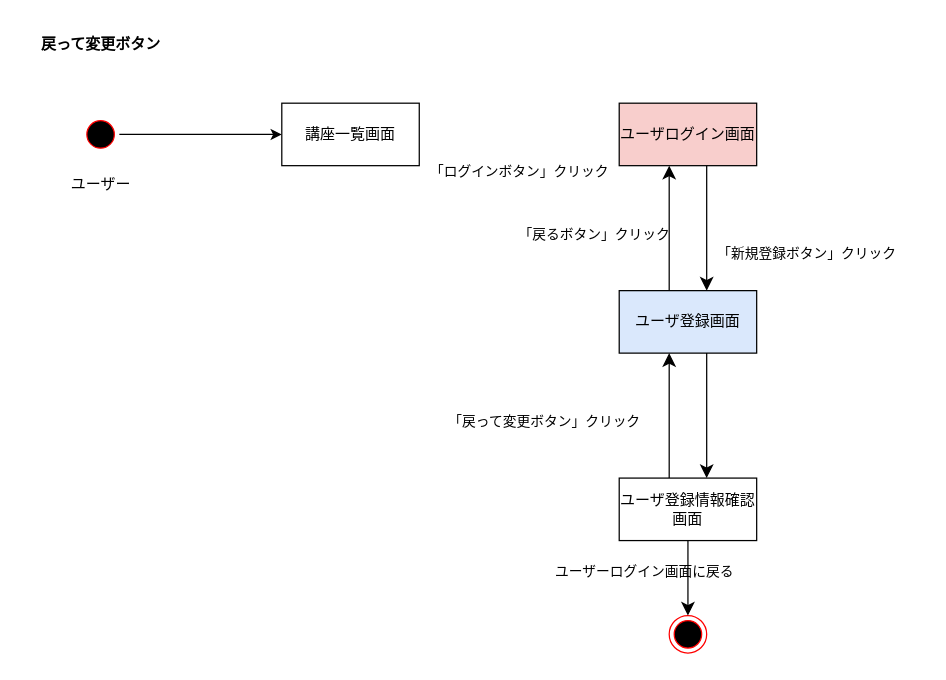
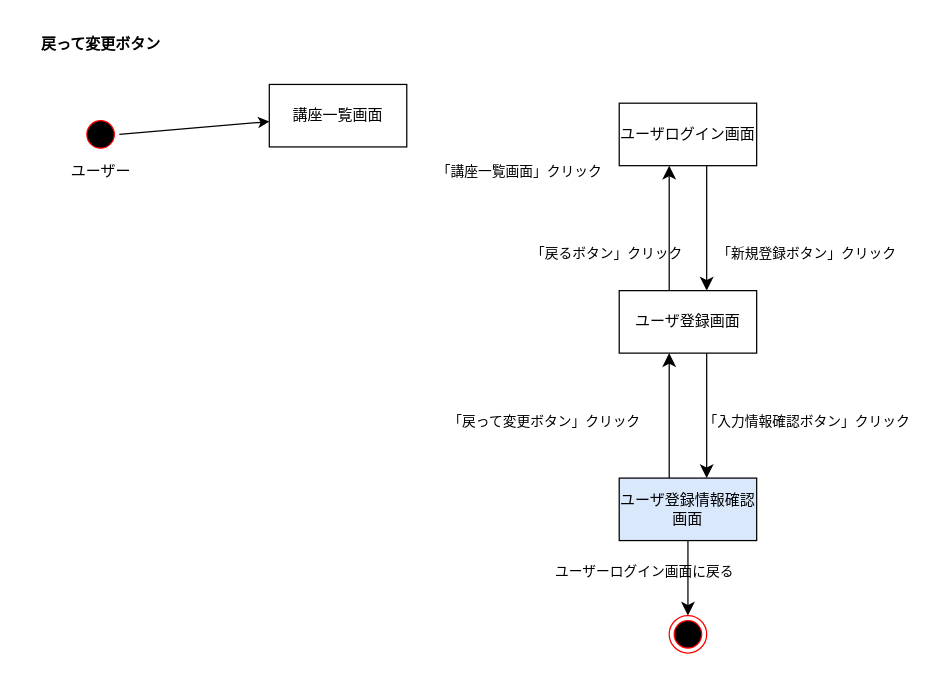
- <mxCell id="6" value="講座一覧画面" style="html=1;whiteSpace=wrap;fontSize=12;" vertex="1" parent="1"><mxGeometry x="225" y="82" width="110" height="50" as="geometry" /></mxCell>
+ <mxCell id="6" value="講座一覧画面" style="html=1;whiteSpace=wrap;fontSize=12;" vertex="1" parent="1"><mxGeometry x="215" y="67" width="110" height="50" as="geometry" /></mxCell>
- <mxCell id="9" value="ユーザログイン画面" style="html=1;whiteSpace=wrap;fontSize=12;fillColor=#f8cecc;" vertex="1" parent="1"><mxGeometry x="495" y="82" width="110" height="50" as="geometry" /></mxCell>
+ <mxCell id="9" value="ユーザログイン画面" style="html=1;whiteSpace=wrap;fontSize=12;" vertex="1" parent="1"><mxGeometry x="495" y="82" width="110" height="50" as="geometry" /></mxCell>
- <mxCell id="10" value="「ログインボタン」クリック" style="text;html=1;align=center;verticalAlign=middle;resizable=0;points=[];autosize=1;strokeColor=none;fillColor=none;fontSize=11;" vertex="1" parent="1"><mxGeometry x="335" y="122" width="160" height="30" as="geometry" /></mxCell>
+ <mxCell id="10" value="「講座一覧画面」クリック" style="text;html=1;align=center;verticalAlign=middle;resizable=0;points=[];autosize=1;strokeColor=none;fillColor=none;fontSize=11;" vertex="1" parent="1"><mxGeometry x="335" y="122" width="160" height="30" as="geometry" /></mxCell>
- <mxCell id="8" value="ユーザー" style="text;html=1;align=center;verticalAlign=middle;resizable=0;points=[];autosize=1;strokeColor=none;fillColor=none;fontSize=12;" vertex="1" parent="1"><mxGeometry x="45" y="132" width="70" height="30" as="geometry" /></mxCell>
+ <mxCell id="8" value="ユーザー" style="text;html=1;align=center;verticalAlign=middle;resizable=0;points=[];autosize=1;strokeColor=none;fillColor=none;fontSize=12;" vertex="1" parent="1"><mxGeometry x="45" y="122" width="70" height="30" as="geometry" /></mxCell>
- <mxCell id="13" value="「戻るボタン」クリック" style="text;html=1;align=center;verticalAlign=middle;resizable=0;points=[];autosize=1;strokeColor=none;fillColor=none;fontSize=11;" vertex="1" parent="1"><mxGeometry x="405" y="172" width="140" height="30" as="geometry" /></mxCell>
+ <mxCell id="13" value="「戻るボタン」クリック" style="text;html=1;align=center;verticalAlign=middle;resizable=0;points=[];autosize=1;strokeColor=none;fillColor=none;fontSize=11;" vertex="1" parent="1"><mxGeometry x="415" y="187" width="140" height="30" as="geometry" /></mxCell>
- <mxCell id="7" value="ユーザ登録画面" style="html=1;whiteSpace=wrap;fontSize=12;fillColor=#dae8fc;" vertex="1" parent="1"><mxGeometry x="495" y="232" width="110" height="50" as="geometry" /></mxCell>
+ <mxCell id="7" value="ユーザ登録画面" style="html=1;whiteSpace=wrap;fontSize=12;" vertex="1" parent="1"><mxGeometry x="495" y="232" width="110" height="50" as="geometry" /></mxCell>
+ <mxCell id="20" value="「入力情報確認ボタン」クリック" style="text;html=1;align=center;verticalAlign=middle;resizable=0;points=[];autosize=1;strokeColor=none;fillColor=none;fontSize=11;" vertex="1" parent="1"><mxGeometry x="555" y="322" width="180" height="30" as="geometry" /></mxCell>
- <mxCell id="16" value="ユーザ登録情報確認画面" style="html=1;whiteSpace=wrap;fontSize=12;" vertex="1" parent="1"><mxGeometry x="495" y="382" width="110" height="50" as="geometry" /></mxCell>
+ <mxCell id="16" value="ユーザ登録情報確認画面" style="html=1;whiteSpace=wrap;fontSize=12;fillColor=#dae8fc;" vertex="1" parent="1"><mxGeometry x="495" y="382" width="110" height="50" as="geometry" /></mxCell>
